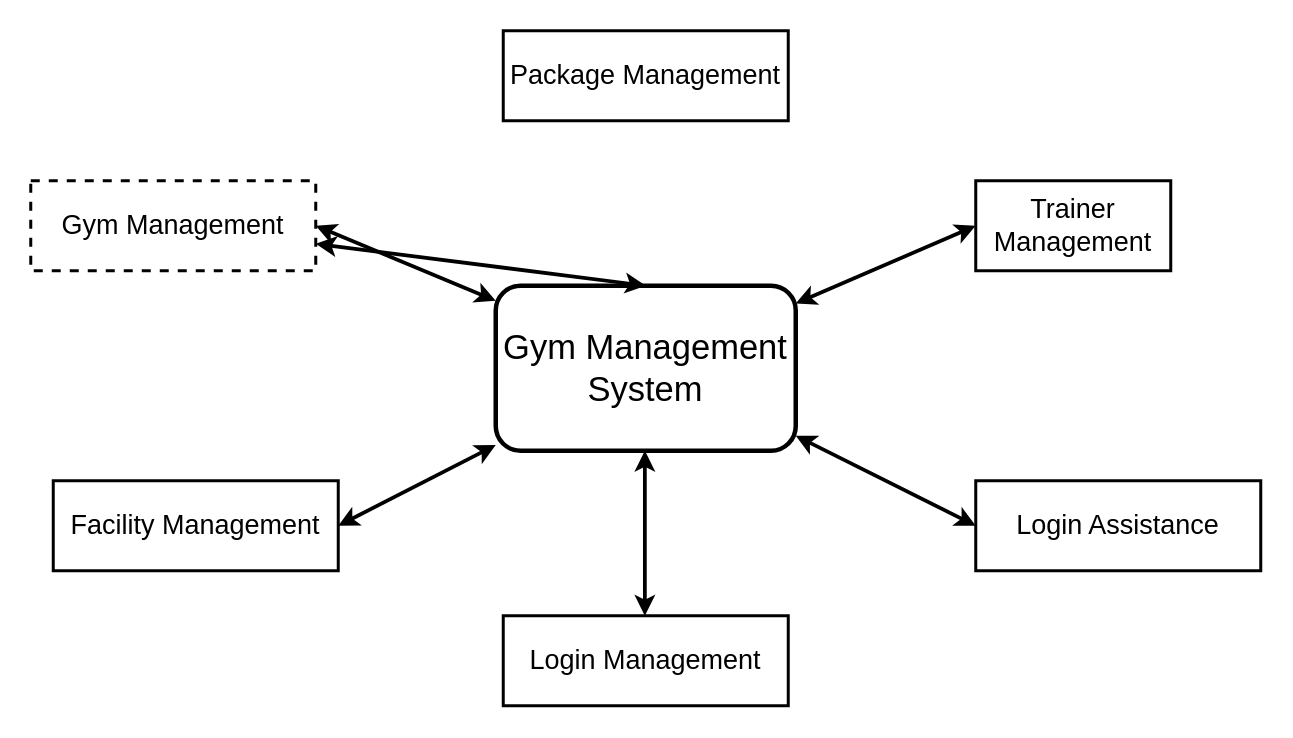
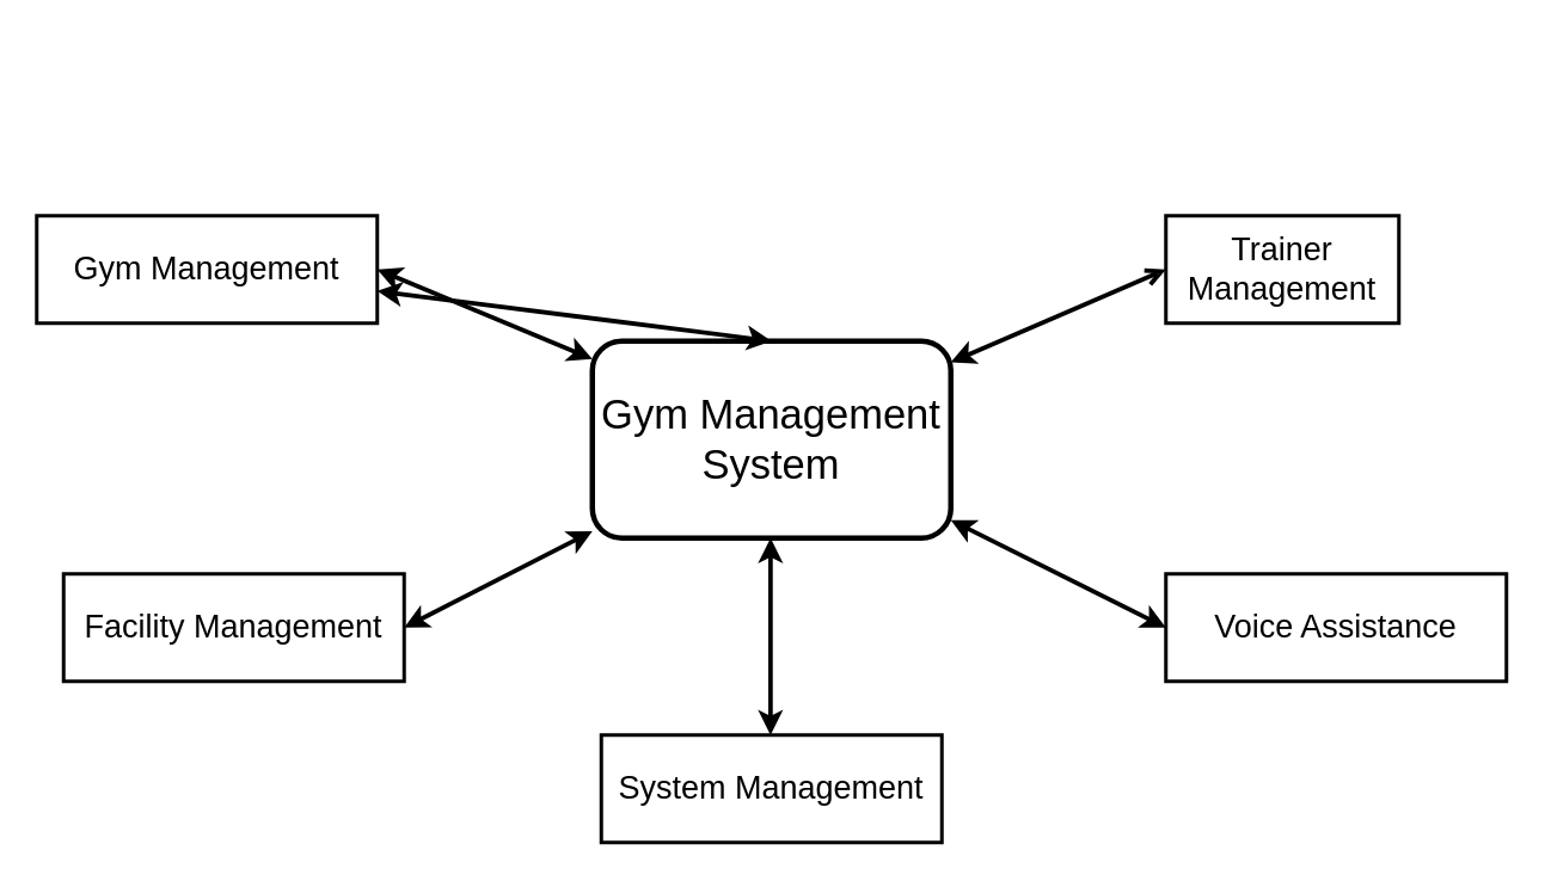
- <mxCell id="3" value="&lt;font style=&quot;font-size: 18px;&quot;&gt;Package Management&lt;/font&gt;" style="rounded=0;whiteSpace=wrap;html=1;strokeWidth=2;" parent="1" vertex="1"><mxGeometry x="335" y="20" width="190" height="60" as="geometry" /></mxCell>
- <mxCell id="4" value="&lt;font style=&quot;font-size: 18px;&quot;&gt;Gym Management&lt;/font&gt;" style="rounded=0;whiteSpace=wrap;html=1;strokeWidth=2;dashed=1;" parent="1" vertex="1"><mxGeometry x="20" y="120" width="190" height="60" as="geometry" /></mxCell>
+ <mxCell id="4" value="&lt;font style=&quot;font-size: 18px;&quot;&gt;Gym Management&lt;/font&gt;" style="rounded=0;whiteSpace=wrap;html=1;strokeWidth=2;" parent="1" vertex="1"><mxGeometry x="20" y="120" width="190" height="60" as="geometry" /></mxCell>
- <mxCell id="13" value="" style="endArrow=classic;startArrow=classic;html=1;rounded=0;entryX=0;entryY=0.5;entryDx=0;entryDy=0;strokeWidth=2.5;" parent="1" source="2" target="7" edge="1"><mxGeometry width="50" height="50" relative="1" as="geometry"><mxPoint x="460" y="220" as="sourcePoint" /><mxPoint x="460" y="110" as="targetPoint" /></mxGeometry></mxCell>
+ <mxCell id="13" value="" style="endArrow=open;startArrow=classic;html=1;rounded=0;entryX=0;entryY=0.5;entryDx=0;entryDy=0;strokeWidth=2.5;" parent="1" source="2" target="7" edge="1"><mxGeometry width="50" height="50" relative="1" as="geometry"><mxPoint x="460" y="220" as="sourcePoint" /><mxPoint x="460" y="110" as="targetPoint" /></mxGeometry></mxCell>
- <mxCell id="5" value="&lt;span style=&quot;font-size: 18px;&quot;&gt;Login Assistance&lt;/span&gt;" style="rounded=0;whiteSpace=wrap;html=1;strokeWidth=2;" parent="1" vertex="1"><mxGeometry x="650" y="320" width="190" height="60" as="geometry" /></mxCell>
+ <mxCell id="5" value="&lt;span style=&quot;font-size: 18px;&quot;&gt;Voice Assistance&lt;/span&gt;" style="rounded=0;whiteSpace=wrap;html=1;strokeWidth=2;" parent="1" vertex="1"><mxGeometry x="650" y="320" width="190" height="60" as="geometry" /></mxCell>
- <mxCell id="8" value="&lt;font style=&quot;font-size: 18px;&quot;&gt;Login Management&lt;/font&gt;" style="rounded=0;whiteSpace=wrap;html=1;strokeWidth=2;" parent="1" vertex="1"><mxGeometry x="335" y="410" width="190" height="60" as="geometry" /></mxCell>
+ <mxCell id="8" value="&lt;font style=&quot;font-size: 18px;&quot;&gt;System Management&lt;/font&gt;" style="rounded=0;whiteSpace=wrap;html=1;strokeWidth=2;" parent="1" vertex="1"><mxGeometry x="335" y="410" width="190" height="60" as="geometry" /></mxCell>
